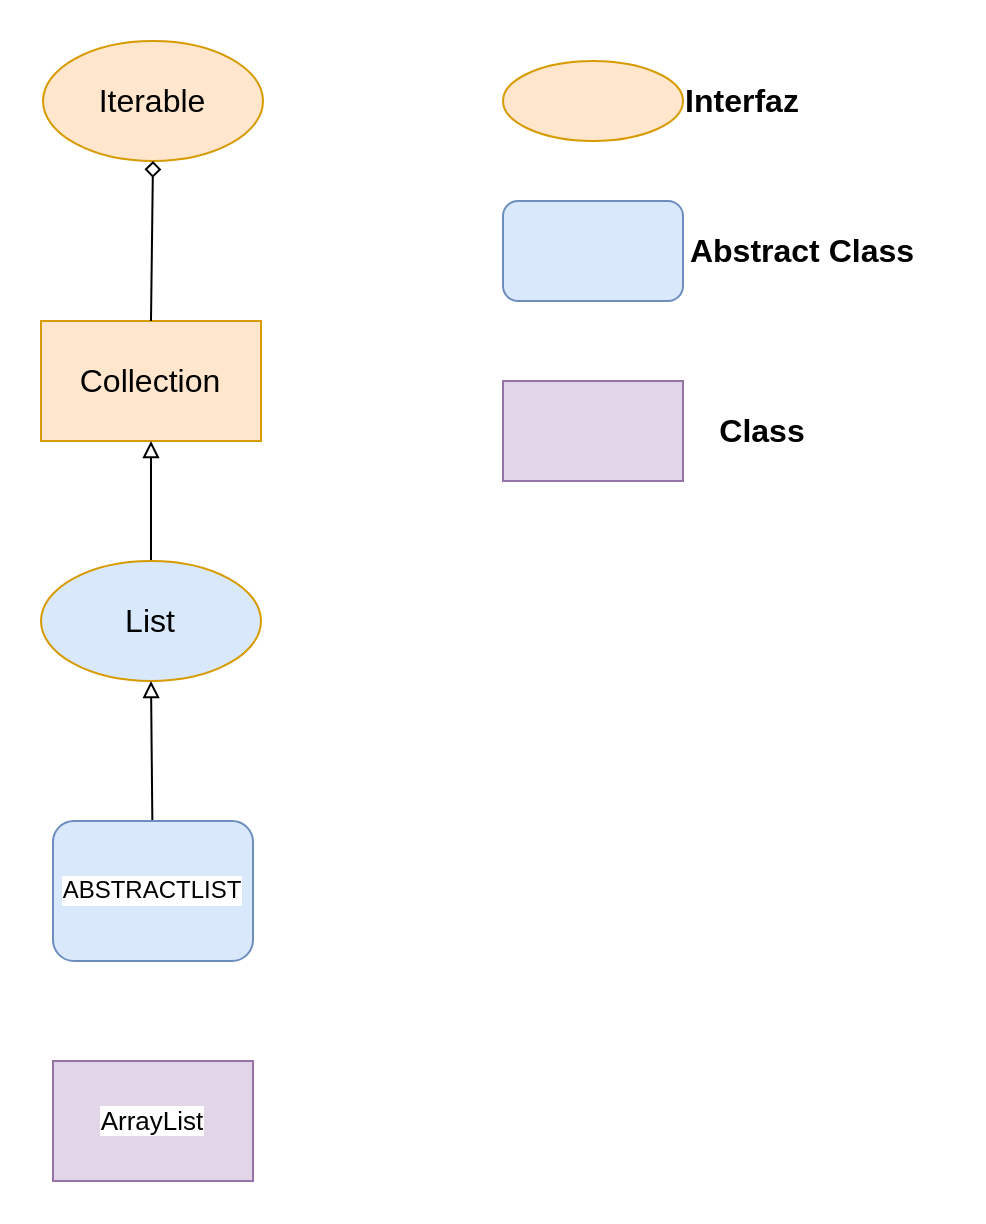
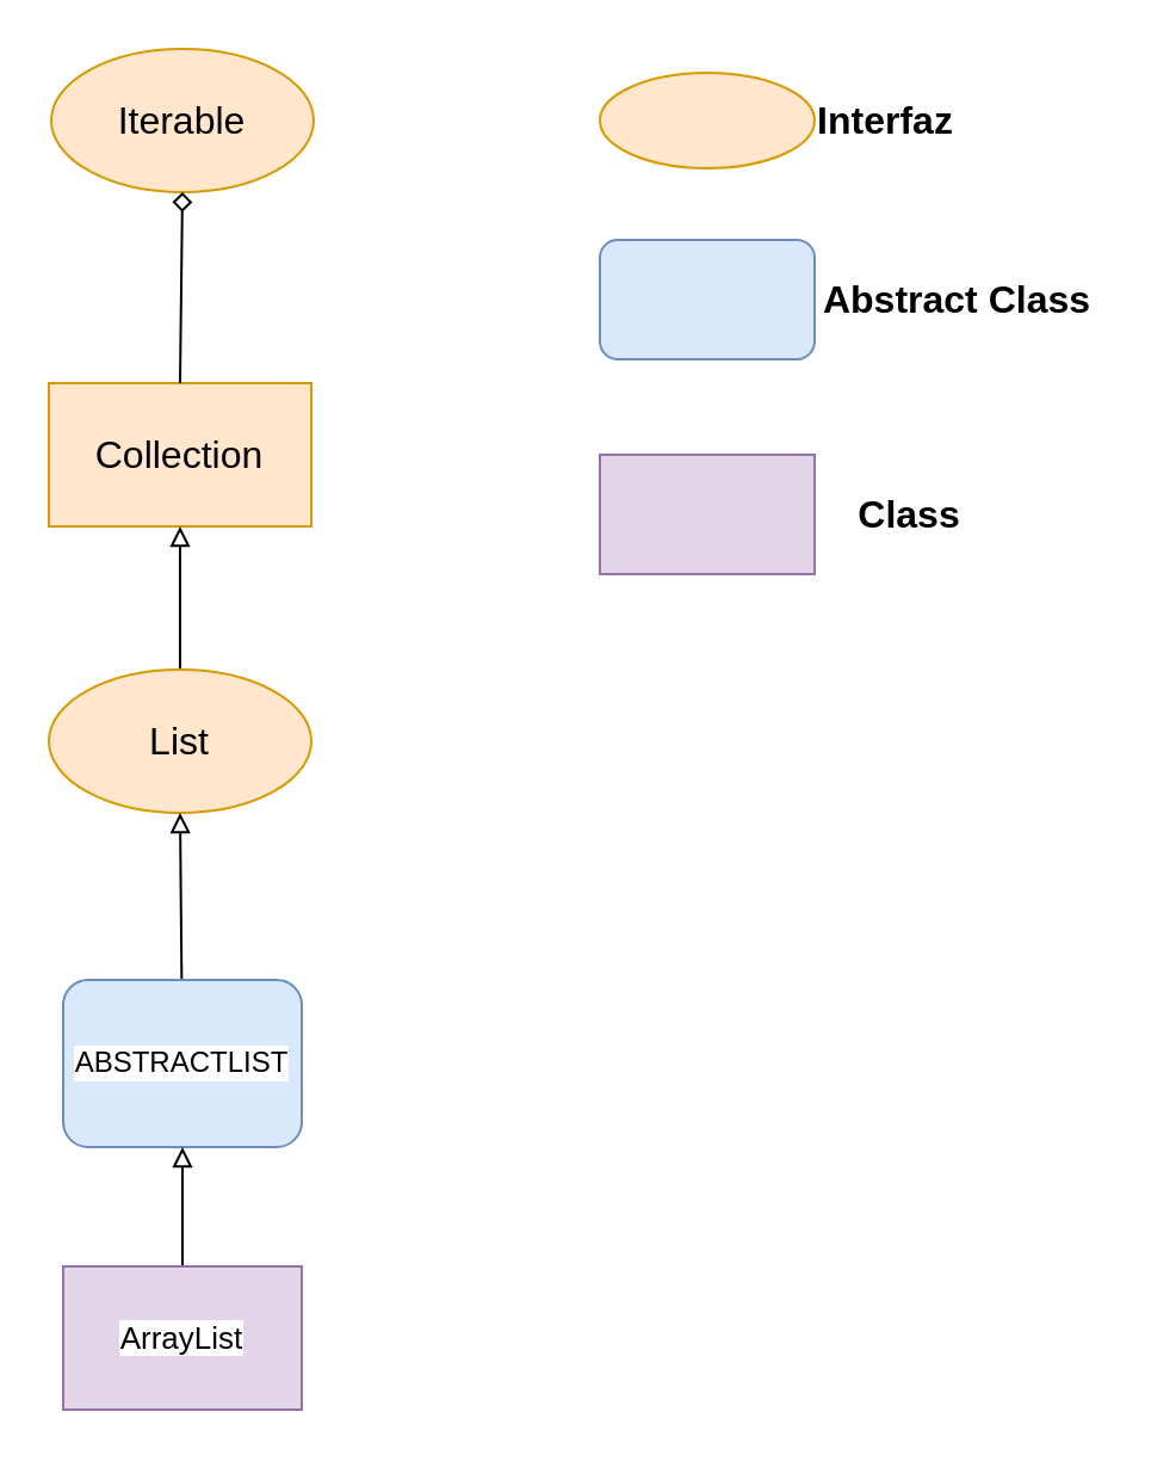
- <mxCell id="6" value="&lt;span style=&quot;font-size: 16px;&quot;&gt;List&lt;/span&gt;" style="ellipse;whiteSpace=wrap;html=1;fillColor=#dae8fc;strokeColor=#d79b00;" vertex="1" parent="1"><mxGeometry x="20" y="280" width="110" height="60" as="geometry" /></mxCell>
+ <mxCell id="6" value="&lt;span style=&quot;font-size: 16px;&quot;&gt;List&lt;/span&gt;" style="ellipse;whiteSpace=wrap;html=1;fillColor=#ffe6cc;strokeColor=#d79b00;" vertex="1" parent="1"><mxGeometry x="20" y="280" width="110" height="60" as="geometry" /></mxCell>
+ <mxCell id="9" value="" style="edgeStyle=none;rounded=0;orthogonalLoop=1;jettySize=auto;html=1;strokeColor=default;align=center;verticalAlign=middle;fontFamily=Helvetica;fontSize=11;fontColor=default;labelBackgroundColor=default;endArrow=block;endFill=0;" edge="1" parent="1" source="10" target="8"><mxGeometry relative="1" as="geometry" /></mxCell>
